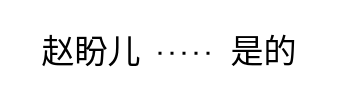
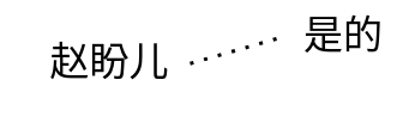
- <mxCell id="3" value="是的&lt;br&gt;" style="text;html=1;align=center;verticalAlign=middle;resizable=0;points=[];autosize=1;strokeColor=none;fillColor=none;fontSize=22;" parent="1" vertex="1"><mxGeometry x="145" y="20" width="60" height="30" as="geometry" /></mxCell>
+ <mxCell id="3" value="是的&lt;br&gt;" style="text;html=1;align=center;verticalAlign=middle;resizable=0;points=[];autosize=1;strokeColor=none;fillColor=none;fontSize=22;" parent="1" vertex="1"><mxGeometry x="160" y="5" width="60" height="30" as="geometry" /></mxCell>
